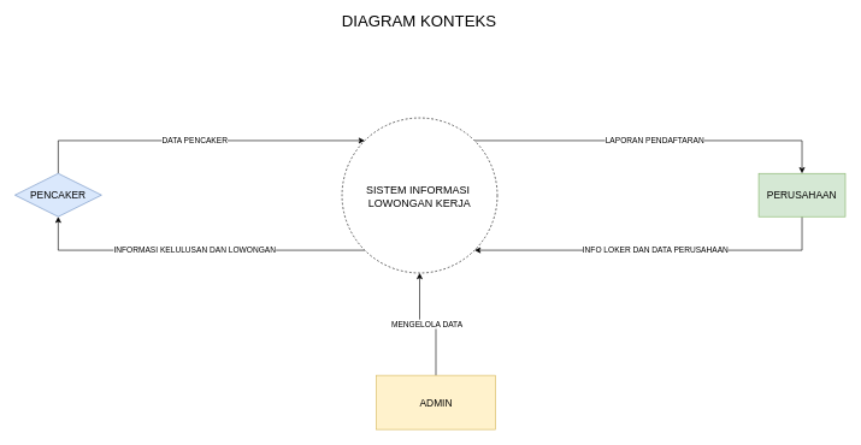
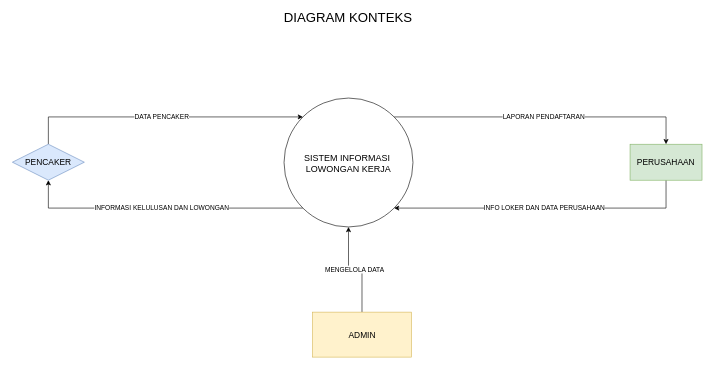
- <mxCell id="4" value="&lt;font style=&quot;font-size: 15px&quot;&gt;SISTEM INFORMASI&amp;nbsp;&lt;br&gt;LOWONGAN KERJA&lt;/font&gt;" style="ellipse;whiteSpace=wrap;html=1;aspect=fixed;dashed=1;" parent="1" vertex="1"><mxGeometry x="473" y="163" width="215" height="215" as="geometry" /></mxCell>
+ <mxCell id="4" value="&lt;font style=&quot;font-size: 15px&quot;&gt;SISTEM INFORMASI&amp;nbsp;&lt;br&gt;LOWONGAN KERJA&lt;/font&gt;" style="ellipse;whiteSpace=wrap;html=1;aspect=fixed;" parent="1" vertex="1"><mxGeometry x="473" y="163" width="215" height="215" as="geometry" /></mxCell>
